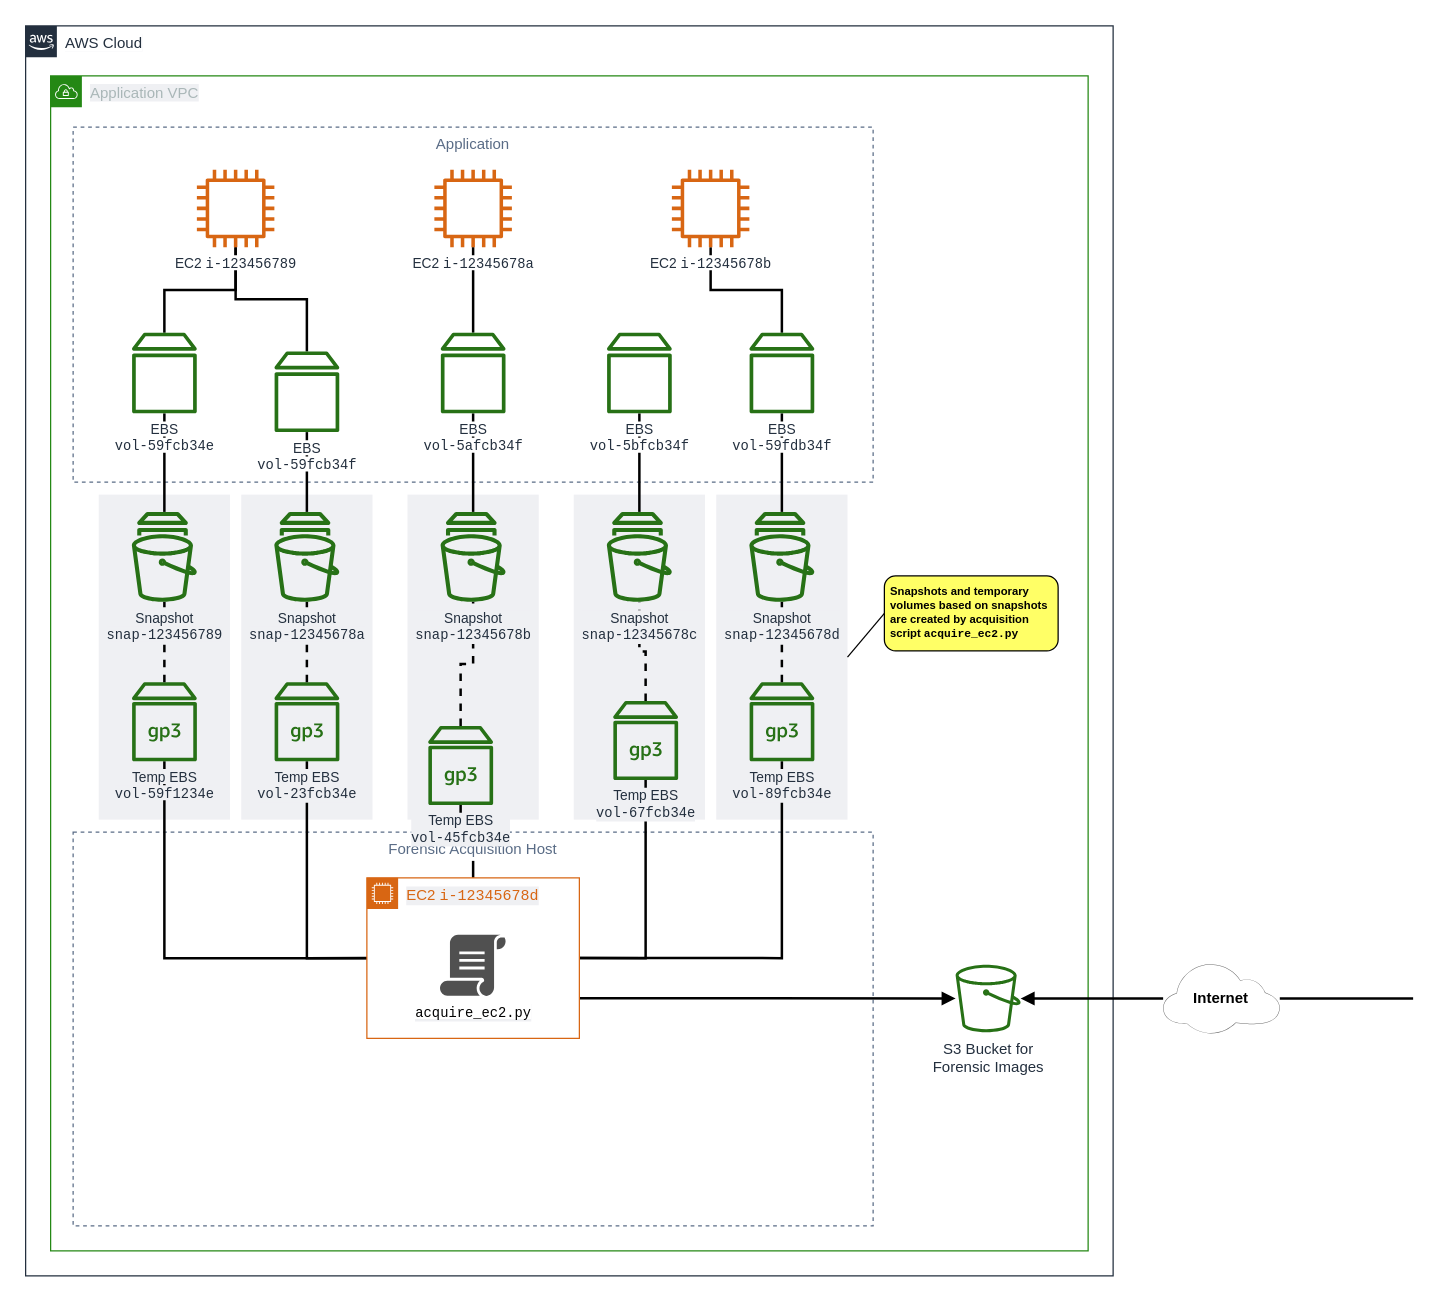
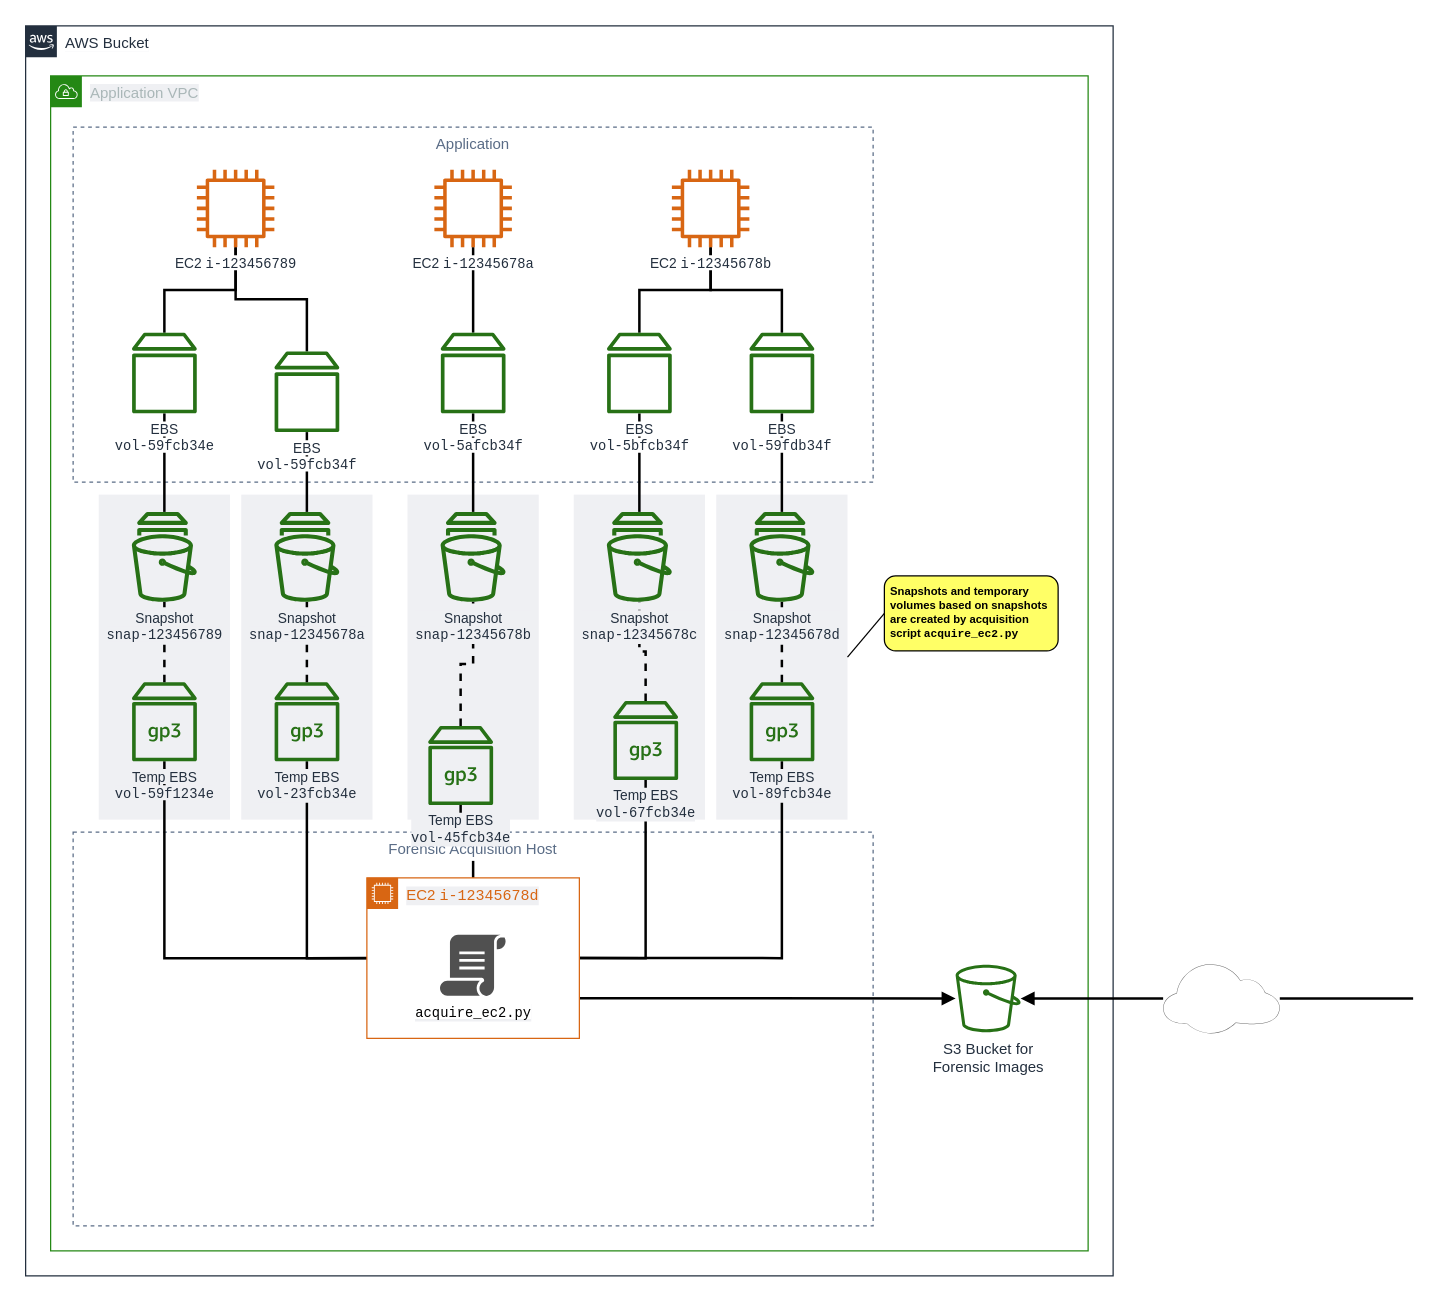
- <mxCell id="2" value="&lt;span style=&quot;background-color: rgb(255 , 255 , 255)&quot;&gt;AWS Cloud&lt;/span&gt;" style="points=[[0,0],[0.25,0],[0.5,0],[0.75,0],[1,0],[1,0.25],[1,0.5],[1,0.75],[1,1],[0.75,1],[0.5,1],[0.25,1],[0,1],[0,0.75],[0,0.5],[0,0.25]];outlineConnect=0;gradientColor=none;html=1;whiteSpace=wrap;fontSize=12;fontStyle=0;shape=mxgraph.aws4.group;grIcon=mxgraph.aws4.group_aws_cloud_alt;strokeColor=#232F3E;fillColor=none;verticalAlign=top;align=left;spacingLeft=30;fontColor=#232F3E;dashed=0;labelBackgroundColor=#EFF0F3;" parent="1" vertex="1"><mxGeometry x="20" y="20" width="870" height="1000" as="geometry" /></mxCell>
+ <mxCell id="2" value="&lt;span style=&quot;background-color: rgb(255 , 255 , 255)&quot;&gt;AWS Bucket&lt;/span&gt;" style="points=[[0,0],[0.25,0],[0.5,0],[0.75,0],[1,0],[1,0.25],[1,0.5],[1,0.75],[1,1],[0.75,1],[0.5,1],[0.25,1],[0,1],[0,0.75],[0,0.5],[0,0.25]];outlineConnect=0;gradientColor=none;html=1;whiteSpace=wrap;fontSize=12;fontStyle=0;shape=mxgraph.aws4.group;grIcon=mxgraph.aws4.group_aws_cloud_alt;strokeColor=#232F3E;fillColor=none;verticalAlign=top;align=left;spacingLeft=30;fontColor=#232F3E;dashed=0;labelBackgroundColor=#EFF0F3;" parent="1" vertex="1"><mxGeometry x="20" y="20" width="870" height="1000" as="geometry" /></mxCell>
+ <mxCell id="16" value="" style="endArrow=none;html=1;rounded=0;edgeStyle=orthogonalEdgeStyle;strokeWidth=2;" parent="1" source="29" target="20" edge="1"><mxGeometry width="50" height="50" relative="1" as="geometry"><mxPoint x="388" y="275.27" as="sourcePoint" /><mxPoint x="388" y="207" as="targetPoint" /></mxGeometry></mxCell>
- <mxCell id="53" value="Internet" style="text;html=1;strokeColor=none;fillColor=none;align=center;verticalAlign=middle;whiteSpace=wrap;rounded=0;fontSize=12;fontStyle=1;fontColor=default;" parent="1" vertex="1"><mxGeometry x="952.01" y="782.04" width="49.3" height="32" as="geometry" /></mxCell>
